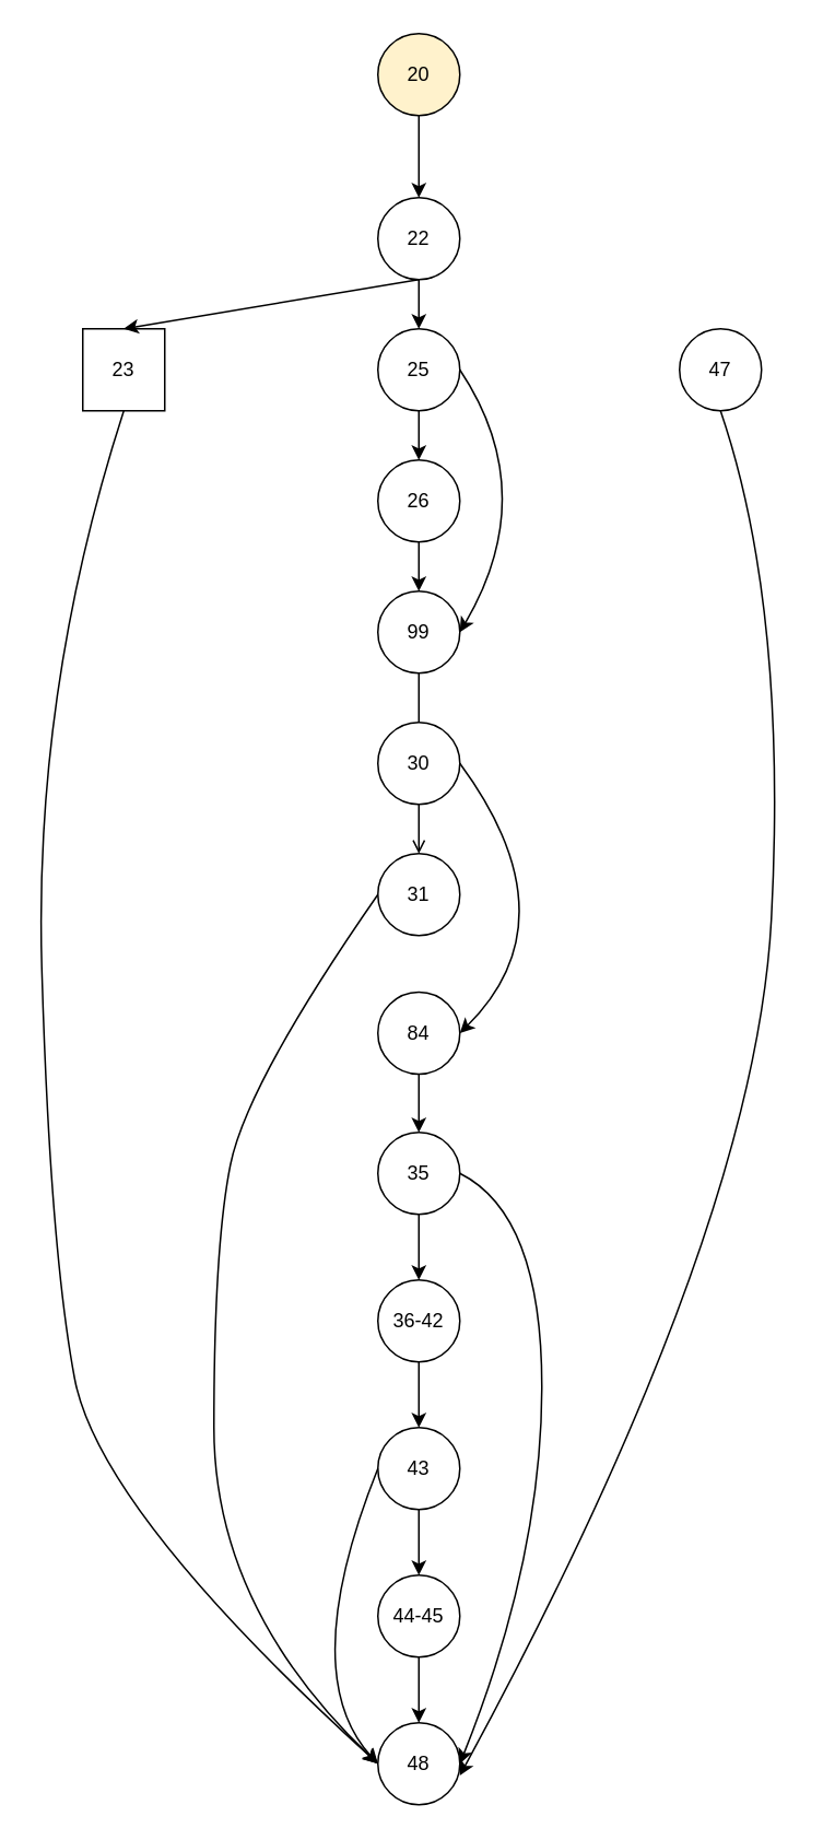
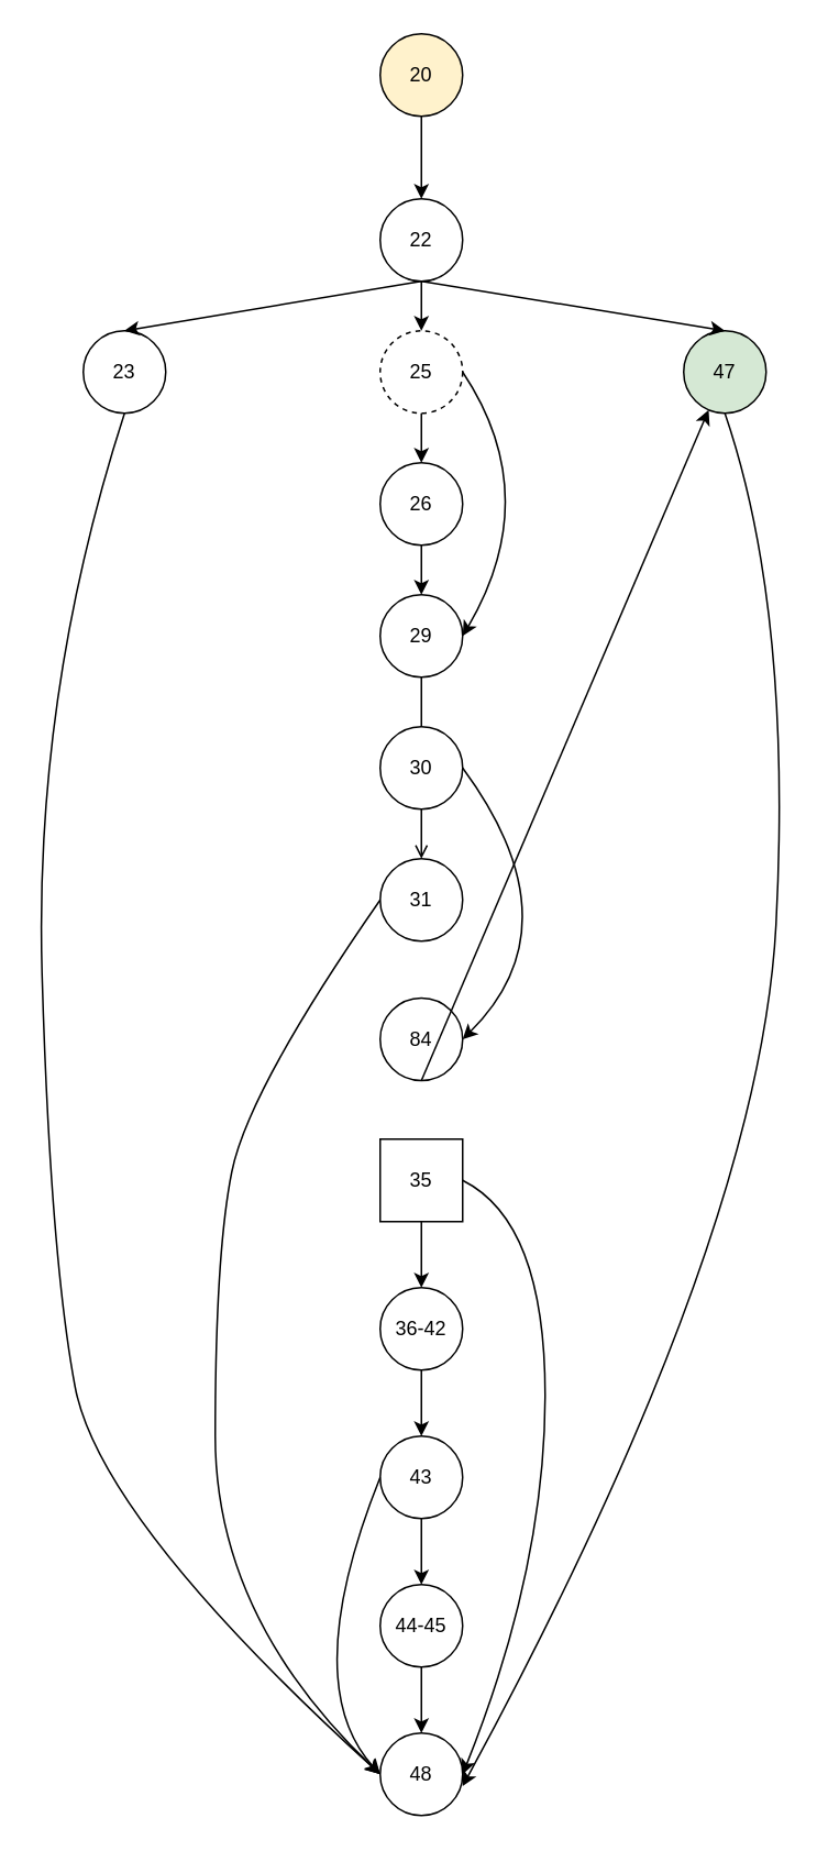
+ <mxCell id="14" value="" style="endArrow=classic;html=1;exitX=0.5;exitY=1;exitDx=0;exitDy=0;entryX=0.5;entryY=0;entryDx=0;entryDy=0;" edge="1" parent="1" source="36" target="10"><mxGeometry width="50" height="50" relative="1" as="geometry"><mxPoint x="438.5" y="170" as="sourcePoint" /><mxPoint x="270" y="100" as="targetPoint" /></mxGeometry></mxCell>
- <mxCell id="9" value="23" style="whiteSpace=wrap;html=1;aspect=fixed;rounded=0;" vertex="1" parent="1"><mxGeometry x="50" y="200" width="50" height="50" as="geometry" /></mxCell>
+ <mxCell id="9" value="23" style="ellipse;whiteSpace=wrap;html=1;aspect=fixed;" vertex="1" parent="1"><mxGeometry x="50" y="200" width="50" height="50" as="geometry" /></mxCell>
- <mxCell id="4" value="25" style="ellipse;whiteSpace=wrap;html=1;aspect=fixed;" vertex="1" parent="1"><mxGeometry x="230" y="200" width="50" height="50" as="geometry" /></mxCell>
+ <mxCell id="4" value="25" style="ellipse;whiteSpace=wrap;html=1;aspect=fixed;dashed=1;" vertex="1" parent="1"><mxGeometry x="230" y="200" width="50" height="50" as="geometry" /></mxCell>
- <mxCell id="10" value="47" style="ellipse;whiteSpace=wrap;html=1;aspect=fixed;" vertex="1" parent="1"><mxGeometry x="414" y="200" width="50" height="50" as="geometry" /></mxCell>
+ <mxCell id="10" value="47" style="ellipse;whiteSpace=wrap;html=1;aspect=fixed;fillColor=#d5e8d4;" vertex="1" parent="1"><mxGeometry x="414" y="200" width="50" height="50" as="geometry" /></mxCell>
- <mxCell id="8" value="99" style="ellipse;whiteSpace=wrap;html=1;aspect=fixed;" vertex="1" parent="1"><mxGeometry x="230" y="360" width="50" height="50" as="geometry" /></mxCell>
+ <mxCell id="8" value="29" style="ellipse;whiteSpace=wrap;html=1;aspect=fixed;" vertex="1" parent="1"><mxGeometry x="230" y="360" width="50" height="50" as="geometry" /></mxCell>
- <mxCell id="24" value="" style="endArrow=classic;html=1;exitX=0.5;exitY=1;exitDx=0;exitDy=0;entryX=0.5;entryY=0;entryDx=0;entryDy=0;" edge="1" parent="1" source="5" target="22"><mxGeometry width="50" height="50" relative="1" as="geometry"><mxPoint x="100" y="620" as="sourcePoint" /><mxPoint x="150" y="570" as="targetPoint" /></mxGeometry></mxCell>
+ <mxCell id="24" value="" style="endArrow=classic;html=1;exitX=0.5;exitY=1;exitDx=0;exitDy=0;" edge="1" parent="1" source="5" target="10"><mxGeometry width="50" height="50" relative="1" as="geometry"><mxPoint x="100" y="620" as="sourcePoint" /><mxPoint x="150" y="570" as="targetPoint" /></mxGeometry></mxCell>
- <mxCell id="22" value="35" style="ellipse;whiteSpace=wrap;html=1;aspect=fixed;" vertex="1" parent="1"><mxGeometry x="230" y="690" width="50" height="50" as="geometry" /></mxCell>
+ <mxCell id="22" value="35" style="whiteSpace=wrap;html=1;aspect=fixed;rounded=0;" vertex="1" parent="1"><mxGeometry x="230" y="690" width="50" height="50" as="geometry" /></mxCell>
